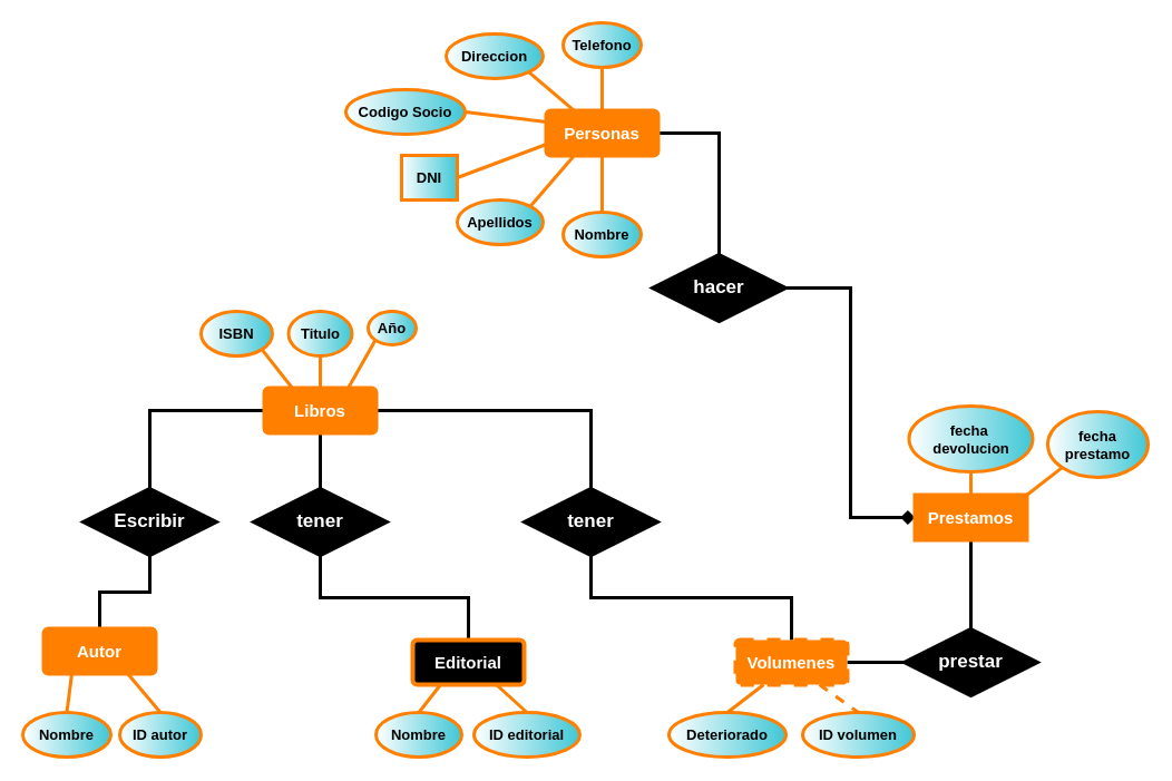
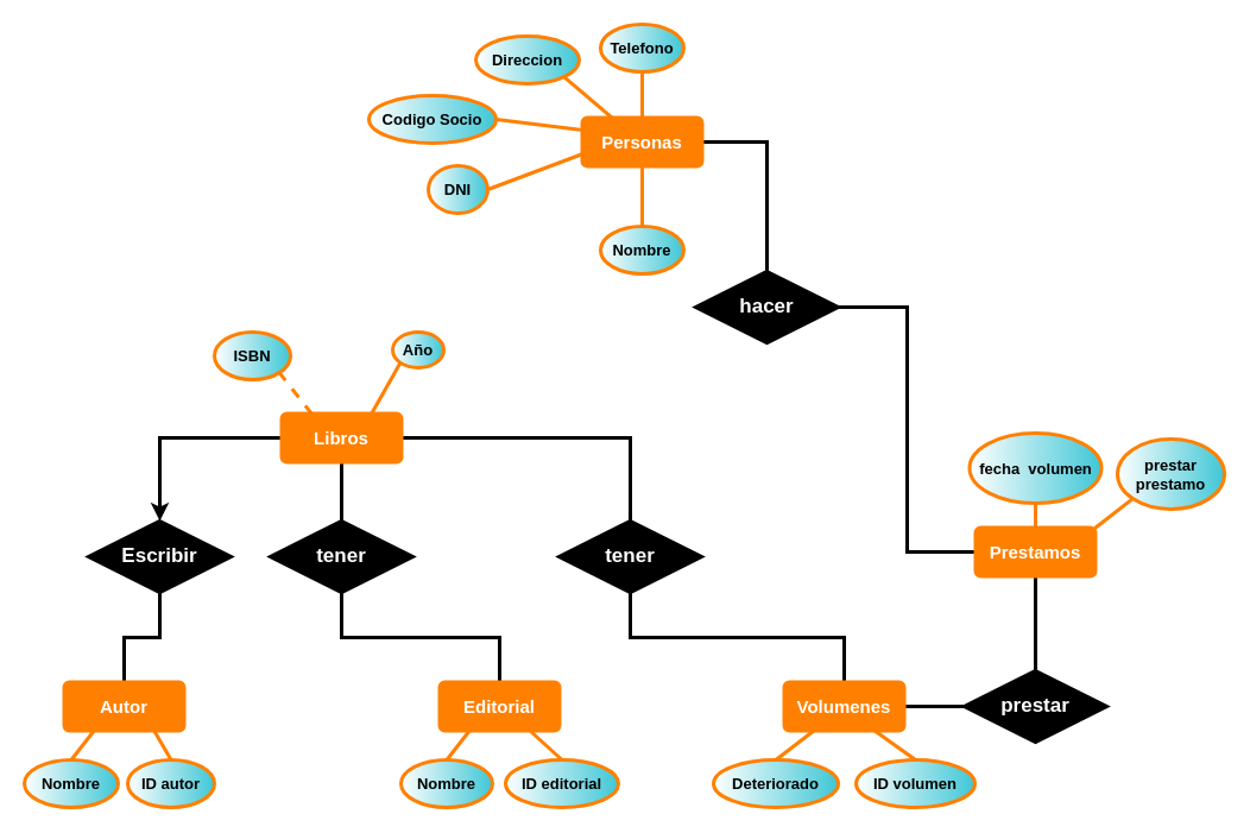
- <mxCell id="31" value="DNI" style="whiteSpace=wrap;html=1;align=center;fillColor=default;strokeColor=#FF8000;fontStyle=1;fontSize=13;strokeWidth=3;gradientColor=#40C7D6;gradientDirection=east;shadow=0;rounded=0;" parent="1" vertex="1"><mxGeometry x="360" y="139" width="50" height="40" as="geometry" /></mxCell>
+ <mxCell id="31" value="DNI" style="ellipse;whiteSpace=wrap;html=1;align=center;fillColor=default;strokeColor=#FF8000;fontStyle=1;fontSize=13;strokeWidth=3;gradientColor=#40C7D6;gradientDirection=east;shadow=0;" parent="1" vertex="1"><mxGeometry x="360" y="139" width="50" height="40" as="geometry" /></mxCell>
- <mxCell id="4" value="" style="endArrow=none;html=1;rounded=0;exitX=0.25;exitY=1;exitDx=0;exitDy=0;entryX=1;entryY=0;entryDx=0;entryDy=0;fillColor=#fff2cc;strokeColor=#FF8000;gradientColor=#ffd966;strokeWidth=3;fontStyle=1;fontSize=13;" parent="1" source="29" target="35" edge="1"><mxGeometry relative="1" as="geometry"><mxPoint x="580" y="309" as="sourcePoint" /><mxPoint x="740" y="309" as="targetPoint" /></mxGeometry></mxCell>
- <mxCell id="35" value="Apellidos" style="ellipse;whiteSpace=wrap;html=1;align=center;fillColor=default;strokeColor=#FF8000;fontStyle=1;fontSize=13;strokeWidth=3;gradientColor=#40C7D6;gradientDirection=east;shadow=0;" parent="1" vertex="1"><mxGeometry x="410" y="179" width="77" height="40" as="geometry" /></mxCell>
- <mxCell id="36" value="Titulo" style="ellipse;whiteSpace=wrap;html=1;align=center;fillColor=default;strokeColor=#FF8000;fontStyle=1;fontSize=13;strokeWidth=3;gradientColor=#40C7D6;gradientDirection=east;shadow=0;" parent="1" vertex="1"><mxGeometry x="258.5" y="279" width="57" height="40" as="geometry" /></mxCell>
- <mxCell id="10" value="" style="endArrow=none;html=1;rounded=0;entryX=1;entryY=1;entryDx=0;entryDy=0;exitX=0.25;exitY=0;exitDx=0;exitDy=0;fillColor=#fff2cc;strokeColor=#FF8000;gradientColor=#ffd966;strokeWidth=3;fontStyle=1;fontSize=13;" parent="1" source="55" target="37" edge="1"><mxGeometry relative="1" as="geometry"><mxPoint x="17" y="328" as="sourcePoint" /><mxPoint x="177" y="328" as="targetPoint" /></mxGeometry></mxCell>
+ <mxCell id="10" value="" style="endArrow=none;html=1;rounded=0;entryX=1;entryY=1;entryDx=0;entryDy=0;exitX=0.25;exitY=0;exitDx=0;exitDy=0;fillColor=#fff2cc;strokeColor=#FF8000;gradientColor=#ffd966;strokeWidth=3;fontStyle=1;fontSize=13;dashed=1;" parent="1" source="55" target="37" edge="1"><mxGeometry relative="1" as="geometry"><mxPoint x="17" y="328" as="sourcePoint" /><mxPoint x="177" y="328" as="targetPoint" /></mxGeometry></mxCell>
- <mxCell id="8" value="" style="endArrow=none;html=1;rounded=0;exitX=0.5;exitY=1;exitDx=0;exitDy=0;entryX=0.5;entryY=0;entryDx=0;entryDy=0;fillColor=#fff2cc;strokeColor=#FF8000;gradientColor=#ffd966;strokeWidth=3;fontStyle=1;fontSize=13;" parent="1" source="36" target="55" edge="1"><mxGeometry relative="1" as="geometry"><mxPoint x="207" y="368" as="sourcePoint" /><mxPoint x="367" y="368" as="targetPoint" /></mxGeometry></mxCell>
- <mxCell id="48" value="fecha&amp;nbsp; devolucion" style="ellipse;whiteSpace=wrap;html=1;align=center;fillColor=default;strokeColor=#FF8000;fontStyle=1;fontSize=13;strokeWidth=3;gradientColor=#40C7D6;gradientDirection=east;shadow=0;" parent="1" vertex="1"><mxGeometry x="815.5" y="364" width="111" height="59" as="geometry" /></mxCell>
+ <mxCell id="48" value="fecha&amp;nbsp; volumen" style="ellipse;whiteSpace=wrap;html=1;align=center;fillColor=default;strokeColor=#FF8000;fontStyle=1;fontSize=13;strokeWidth=3;gradientColor=#40C7D6;gradientDirection=east;shadow=0;" parent="1" vertex="1"><mxGeometry x="815.5" y="364" width="111" height="59" as="geometry" /></mxCell>
- <mxCell id="49" value="fecha prestamo" style="ellipse;whiteSpace=wrap;html=1;align=center;fillColor=default;strokeColor=#FF8000;fontStyle=1;fontSize=13;strokeWidth=3;gradientColor=#40C7D6;gradientDirection=east;shadow=0;" parent="1" vertex="1"><mxGeometry x="940" y="369" width="90" height="59" as="geometry" /></mxCell>
+ <mxCell id="49" value="prestar prestamo" style="ellipse;whiteSpace=wrap;html=1;align=center;fillColor=default;strokeColor=#FF8000;fontStyle=1;fontSize=13;strokeWidth=3;gradientColor=#40C7D6;gradientDirection=east;shadow=0;" parent="1" vertex="1"><mxGeometry x="940" y="369" width="90" height="59" as="geometry" /></mxCell>
- <mxCell id="21" value="" style="endArrow=none;html=1;rounded=0;exitX=0;exitY=0.5;exitDx=0;exitDy=0;entryX=0.5;entryY=0;entryDx=0;entryDy=0;edgeStyle=orthogonalEdgeStyle;strokeColor=#000000;strokeWidth=3;fontStyle=1;fontSize=13;" parent="1" source="55" target="51" edge="1"><mxGeometry relative="1" as="geometry"><mxPoint x="160" y="538" as="sourcePoint" /><mxPoint x="320" y="538" as="targetPoint" /></mxGeometry></mxCell>
+ <mxCell id="21" value="" style="endArrow=classic;html=1;rounded=0;exitX=0;exitY=0.5;exitDx=0;exitDy=0;entryX=0.5;entryY=0;entryDx=0;entryDy=0;edgeStyle=orthogonalEdgeStyle;strokeColor=#000000;strokeWidth=3;fontStyle=1;fontSize=13;" parent="1" source="55" target="51" edge="1"><mxGeometry relative="1" as="geometry"><mxPoint x="160" y="538" as="sourcePoint" /><mxPoint x="320" y="538" as="targetPoint" /></mxGeometry></mxCell>
- <mxCell id="26" value="" style="endArrow=diamond;html=1;rounded=0;exitX=1;exitY=0.5;exitDx=0;exitDy=0;entryX=0;entryY=0.5;entryDx=0;entryDy=0;edgeStyle=orthogonalEdgeStyle;strokeColor=#000000;strokeWidth=3;fontStyle=1;fontSize=13;" parent="1" source="53" target="56" edge="1"><mxGeometry relative="1" as="geometry"><mxPoint x="220" y="538" as="sourcePoint" /><mxPoint x="380" y="538" as="targetPoint" /></mxGeometry></mxCell>
+ <mxCell id="26" value="" style="endArrow=none;html=1;rounded=0;exitX=1;exitY=0.5;exitDx=0;exitDy=0;entryX=0;entryY=0.5;entryDx=0;entryDy=0;edgeStyle=orthogonalEdgeStyle;strokeColor=#000000;strokeWidth=3;fontStyle=1;fontSize=13;" parent="1" source="53" target="56" edge="1"><mxGeometry relative="1" as="geometry"><mxPoint x="220" y="538" as="sourcePoint" /><mxPoint x="380" y="538" as="targetPoint" /></mxGeometry></mxCell>
- <mxCell id="56" value="Prestamos" style="arcSize=10;whiteSpace=wrap;html=1;align=center;fillColor=#FF8000;strokeColor=#FF8000;fontStyle=1;fontSize=15;strokeWidth=4;fontColor=#FFFFFF;rounded=0;" parent="1" vertex="1"><mxGeometry x="821" y="444" width="100" height="40" as="geometry" /></mxCell>
+ <mxCell id="56" value="Prestamos" style="rounded=1;arcSize=10;whiteSpace=wrap;html=1;align=center;fillColor=#FF8000;strokeColor=#FF8000;fontStyle=1;fontSize=15;strokeWidth=4;fontColor=#FFFFFF;" parent="1" vertex="1"><mxGeometry x="821" y="444" width="100" height="40" as="geometry" /></mxCell>
- <mxCell id="39" value="Autor" style="rounded=1;arcSize=10;whiteSpace=wrap;html=1;align=center;fillColor=#FF8000;strokeColor=#FF8000;fontStyle=1;fontSize=15;strokeWidth=4;fontColor=#FFFFFF;" parent="1" vertex="1"><mxGeometry x="39" y="564" width="100" height="40" as="geometry" /></mxCell>
+ <mxCell id="39" value="Autor" style="rounded=1;arcSize=10;whiteSpace=wrap;html=1;align=center;fillColor=#FF8000;strokeColor=#FF8000;fontStyle=1;fontSize=15;strokeWidth=4;fontColor=#FFFFFF;" parent="1" vertex="1"><mxGeometry x="54" y="574" width="100" height="40" as="geometry" /></mxCell>
- <mxCell id="42" value="Editorial" style="rounded=1;arcSize=10;whiteSpace=wrap;html=1;align=center;fillColor=#000000;strokeColor=#FF8000;fontStyle=1;fontSize=15;strokeWidth=4;fontColor=#FFFFFF;" parent="1" vertex="1"><mxGeometry x="370" y="574" width="100" height="40" as="geometry" /></mxCell>
+ <mxCell id="42" value="Editorial" style="rounded=1;arcSize=10;whiteSpace=wrap;html=1;align=center;fillColor=#FF8000;strokeColor=#FF8000;fontStyle=1;fontSize=15;strokeWidth=4;fontColor=#FFFFFF;" parent="1" vertex="1"><mxGeometry x="370" y="574" width="100" height="40" as="geometry" /></mxCell>
- <mxCell id="45" value="Volumenes" style="rounded=1;arcSize=10;whiteSpace=wrap;html=1;align=center;fillColor=#FF8000;strokeColor=#FF8000;fontStyle=1;fontSize=15;strokeWidth=4;fontColor=#FFFFFF;dashed=1;" parent="1" vertex="1"><mxGeometry x="660" y="574" width="100" height="40" as="geometry" /></mxCell>
+ <mxCell id="45" value="Volumenes" style="rounded=1;arcSize=10;whiteSpace=wrap;html=1;align=center;fillColor=#FF8000;strokeColor=#FF8000;fontStyle=1;fontSize=15;strokeWidth=4;fontColor=#FFFFFF;" parent="1" vertex="1"><mxGeometry x="660" y="574" width="100" height="40" as="geometry" /></mxCell>
- <mxCell id="16" value="" style="endArrow=none;html=1;rounded=0;exitX=0.75;exitY=1;exitDx=0;exitDy=0;entryX=0.5;entryY=0;entryDx=0;entryDy=0;fillColor=#fff2cc;strokeColor=#FF8000;gradientColor=#ffd966;strokeWidth=3;fontStyle=1;fontSize=13;dashed=1;" parent="1" source="45" target="47" edge="1"><mxGeometry relative="1" as="geometry"><mxPoint x="695" y="624" as="sourcePoint" /><mxPoint x="680" y="694" as="targetPoint" /></mxGeometry></mxCell>
+ <mxCell id="16" value="" style="endArrow=none;html=1;rounded=0;exitX=0.75;exitY=1;exitDx=0;exitDy=0;entryX=0.5;entryY=0;entryDx=0;entryDy=0;fillColor=#fff2cc;strokeColor=#FF8000;gradientColor=#ffd966;strokeWidth=3;fontStyle=1;fontSize=13;" parent="1" source="45" target="47" edge="1"><mxGeometry relative="1" as="geometry"><mxPoint x="695" y="624" as="sourcePoint" /><mxPoint x="680" y="694" as="targetPoint" /></mxGeometry></mxCell>
